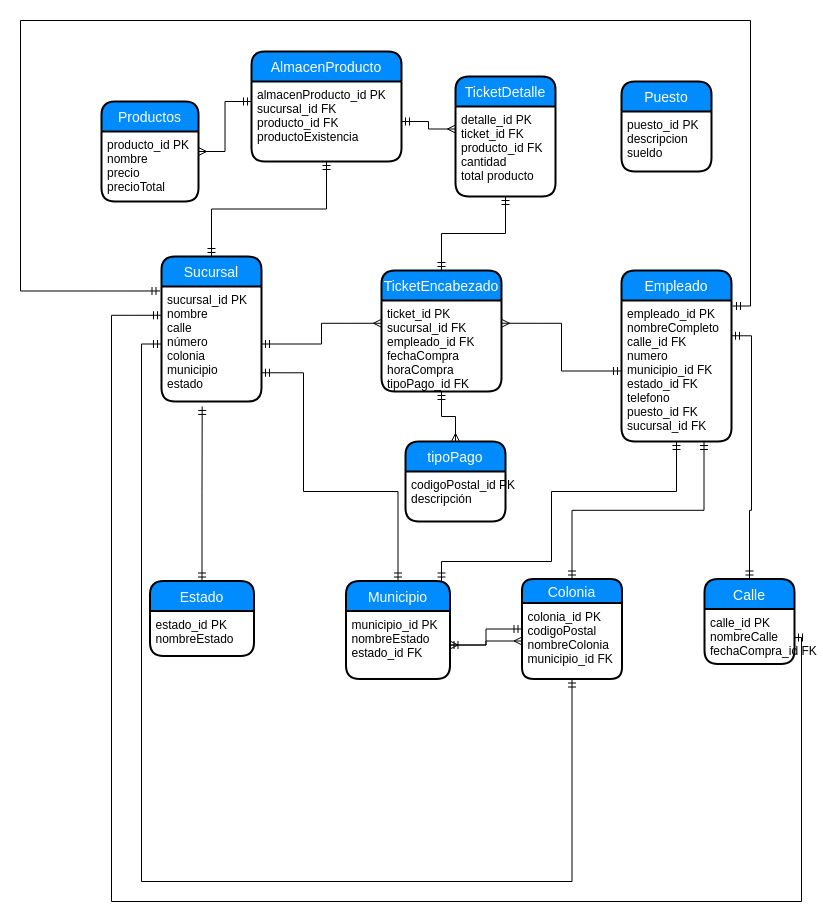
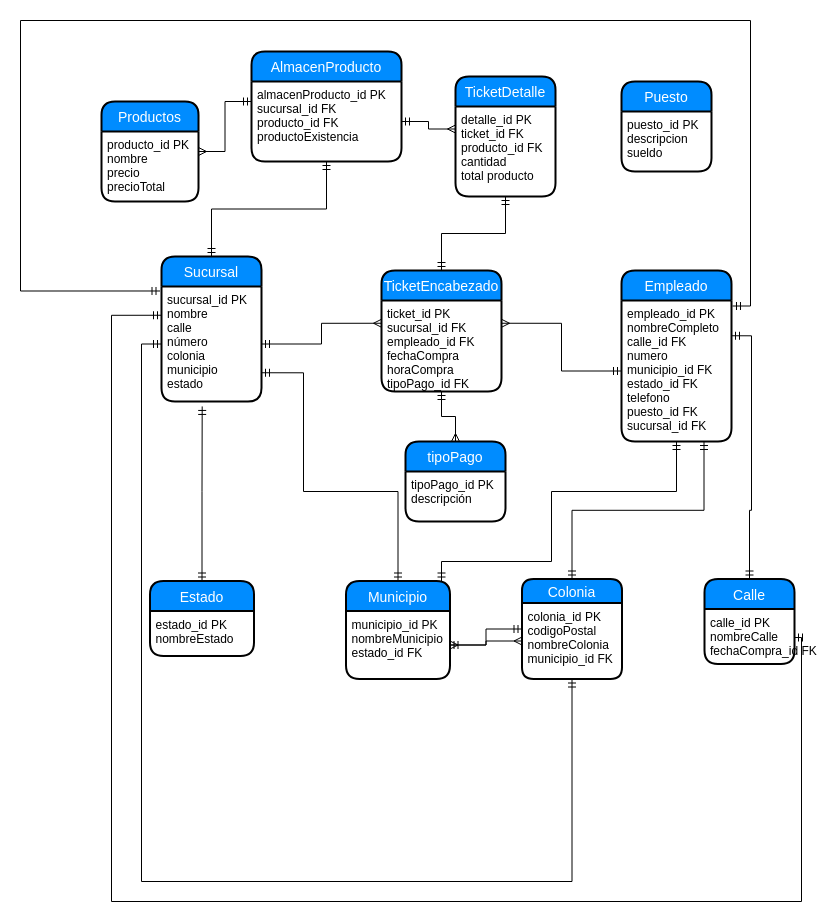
- <mxCell id="6" value="codigoPostal_id PK&#10;descripción" style="align=left;strokeColor=none;fillColor=none;spacingLeft=4;fontSize=12;verticalAlign=top;resizable=0;rotatable=0;part=1;" parent="5" vertex="1"><mxGeometry y="30" width="100" height="50" as="geometry" /></mxCell>
+ <mxCell id="6" value="tipoPago_id PK&#10;descripción" style="align=left;strokeColor=none;fillColor=none;spacingLeft=4;fontSize=12;verticalAlign=top;resizable=0;rotatable=0;part=1;" parent="5" vertex="1"><mxGeometry y="30" width="100" height="50" as="geometry" /></mxCell>
- <mxCell id="33" value="municipio_id PK&#10;nombreEstado&#10;estado_id FK" style="align=left;strokeColor=none;fillColor=none;spacingLeft=4;fontSize=12;verticalAlign=top;resizable=0;rotatable=0;part=1;" parent="32" vertex="1"><mxGeometry y="30" width="104" height="68" as="geometry" /></mxCell>
+ <mxCell id="33" value="municipio_id PK&#10;nombreMunicipio&#10;estado_id FK" style="align=left;strokeColor=none;fillColor=none;spacingLeft=4;fontSize=12;verticalAlign=top;resizable=0;rotatable=0;part=1;" parent="32" vertex="1"><mxGeometry y="30" width="104" height="68" as="geometry" /></mxCell>
